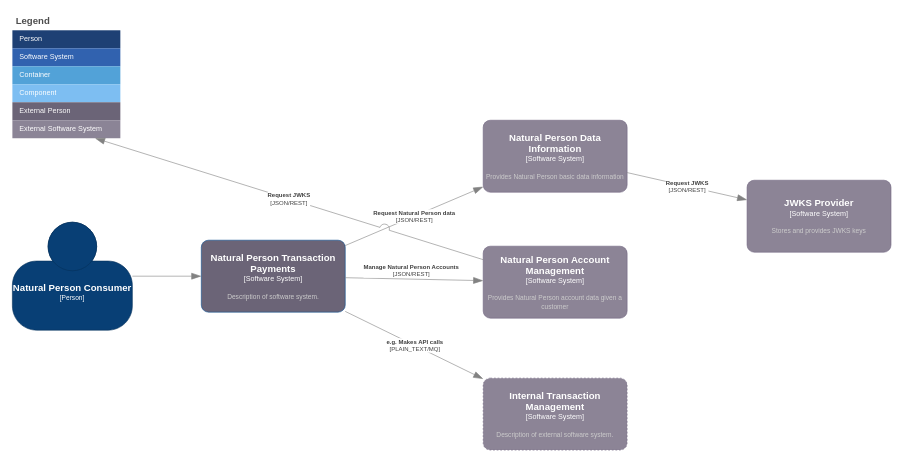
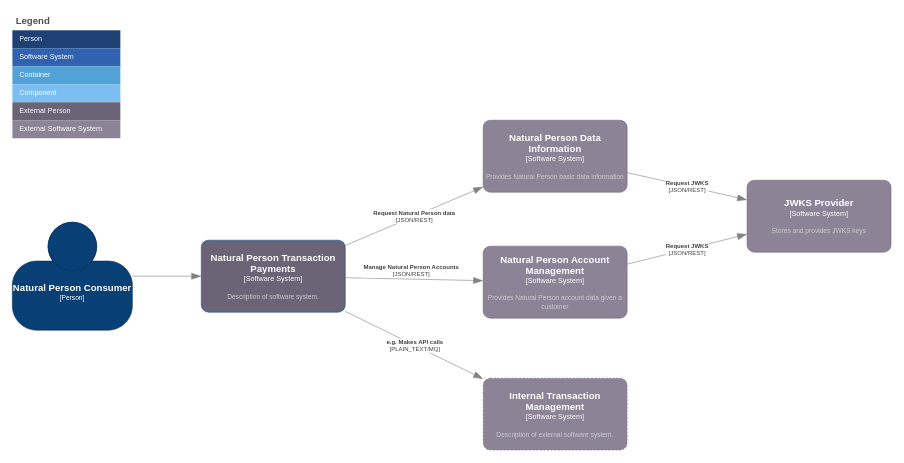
- <mxCell id="26" value="&lt;div style=&quot;text-align: left&quot;&gt;&lt;div style=&quot;text-align: center&quot;&gt;&lt;b&gt;Request JWKS&lt;/b&gt;&lt;/div&gt;&lt;div style=&quot;text-align: center&quot;&gt;[JSON/REST]&lt;/div&gt;&lt;/div&gt;" style="endArrow=blockThin;html=1;fontSize=10;fontColor=#404040;strokeWidth=1;endFill=1;strokeColor=#828282;elbow=vertical;metaEdit=1;endSize=14;startSize=14;jumpStyle=arc;jumpSize=16;rounded=0;" edge="1" parent="1" source="18" target="16"><mxGeometry width="240" relative="1" as="geometry"><mxPoint x="1075" y="290" as="sourcePoint" /><mxPoint x="1365" y="300" as="targetPoint" /></mxGeometry></mxCell>
+ <mxCell id="26" value="&lt;div style=&quot;text-align: left&quot;&gt;&lt;div style=&quot;text-align: center&quot;&gt;&lt;b&gt;Request JWKS&lt;/b&gt;&lt;/div&gt;&lt;div style=&quot;text-align: center&quot;&gt;[JSON/REST]&lt;/div&gt;&lt;/div&gt;" style="endArrow=blockThin;html=1;fontSize=10;fontColor=#404040;strokeWidth=1;endFill=1;strokeColor=#828282;elbow=vertical;metaEdit=1;endSize=14;startSize=14;jumpStyle=arc;jumpSize=16;rounded=0;" edge="1" parent="1" source="18" target="24"><mxGeometry width="240" relative="1" as="geometry"><mxPoint x="1075" y="290" as="sourcePoint" /><mxPoint x="1365" y="300" as="targetPoint" /></mxGeometry></mxCell>
